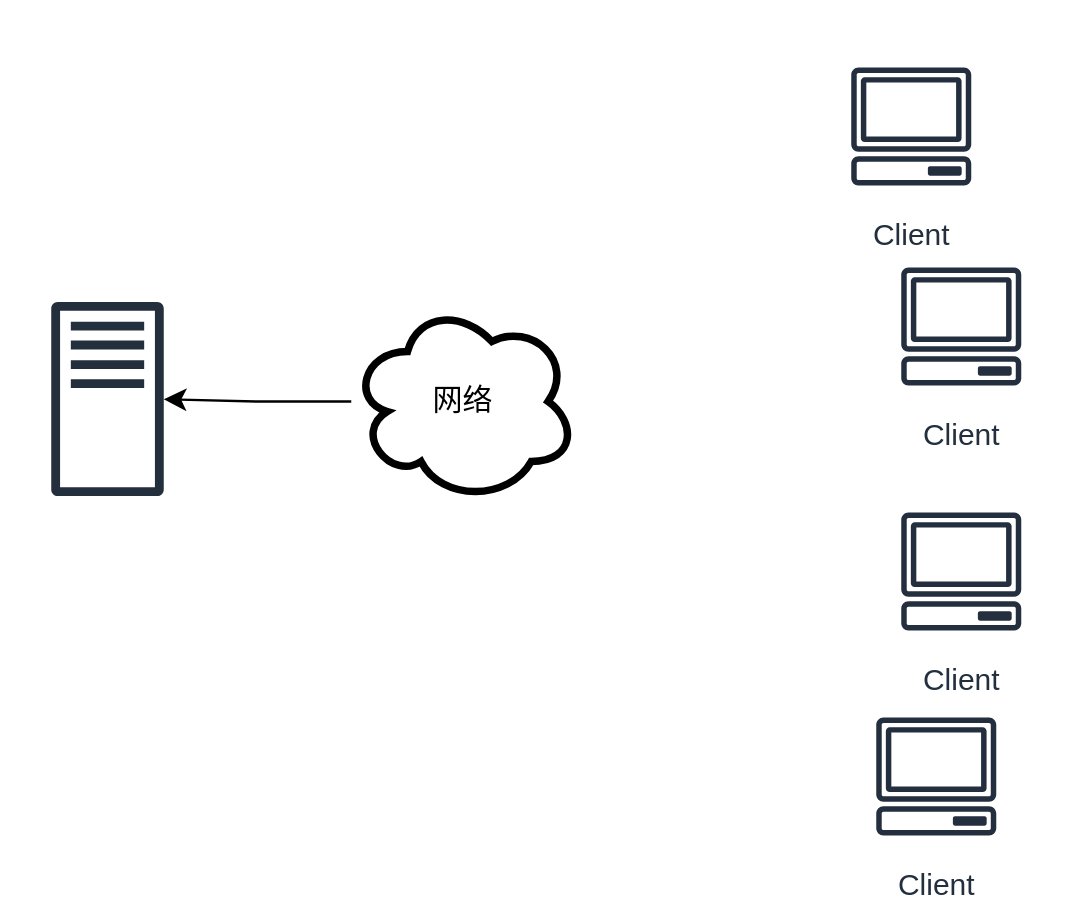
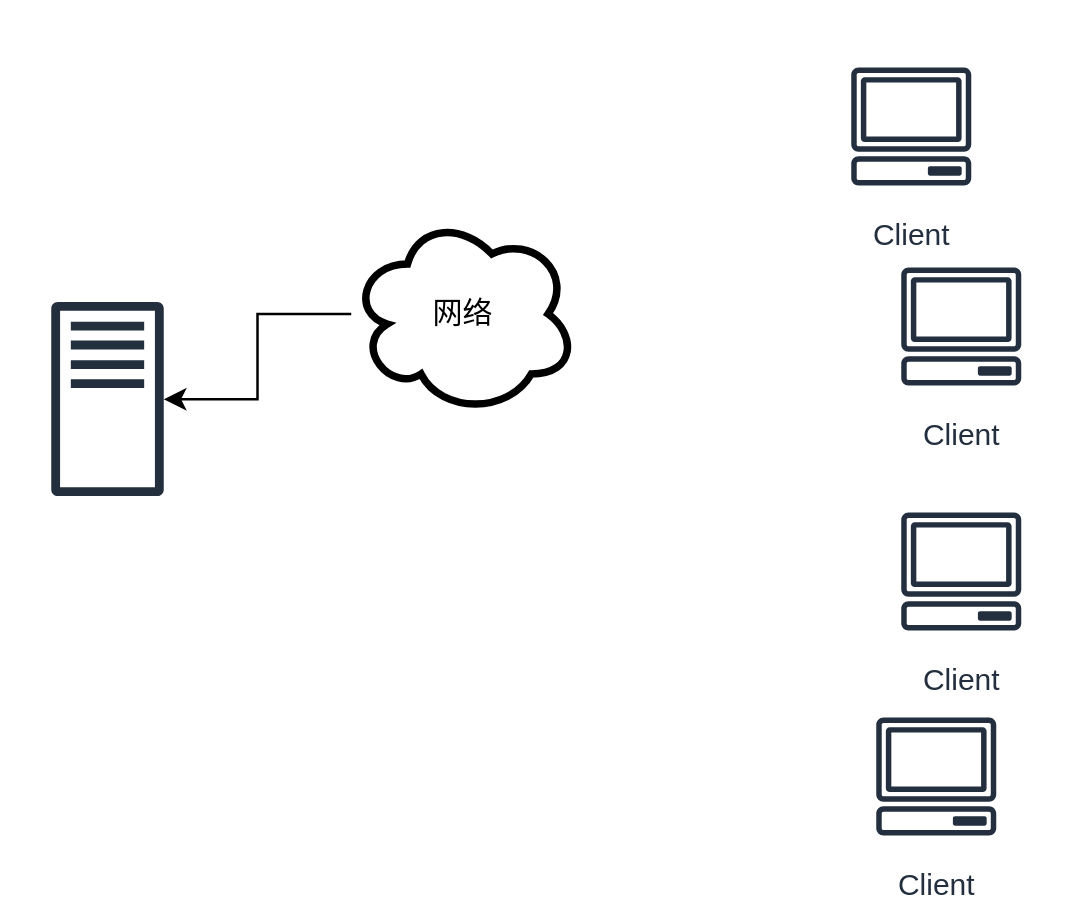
- <mxCell id="8" value="网络" style="ellipse;shape=cloud;whiteSpace=wrap;html=1;strokeWidth=3;" vertex="1" parent="1"><mxGeometry x="140" y="120" width="90" height="80" as="geometry" /></mxCell>
+ <mxCell id="8" value="网络" style="ellipse;shape=cloud;whiteSpace=wrap;html=1;strokeWidth=3;" vertex="1" parent="1"><mxGeometry x="140" y="85" width="90" height="80" as="geometry" /></mxCell>
